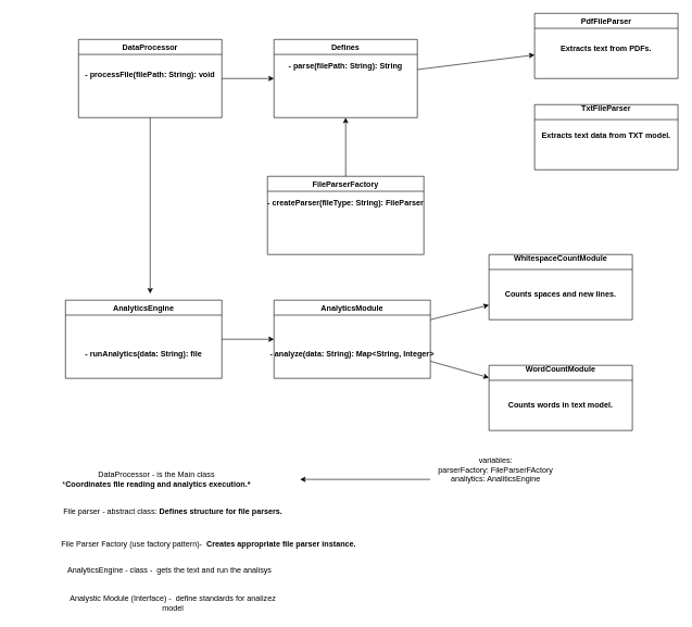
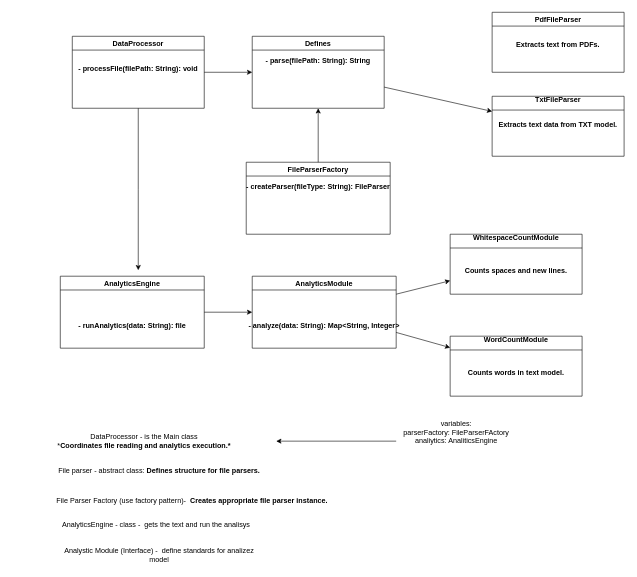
- <mxCell id="13" edge="1" parent="1" source="3" target="5"><mxGeometry relative="1" as="geometry" /></mxCell>
+ <mxCell id="12" edge="1" parent="1" source="3" target="4"><mxGeometry relative="1" as="geometry" /></mxCell>
